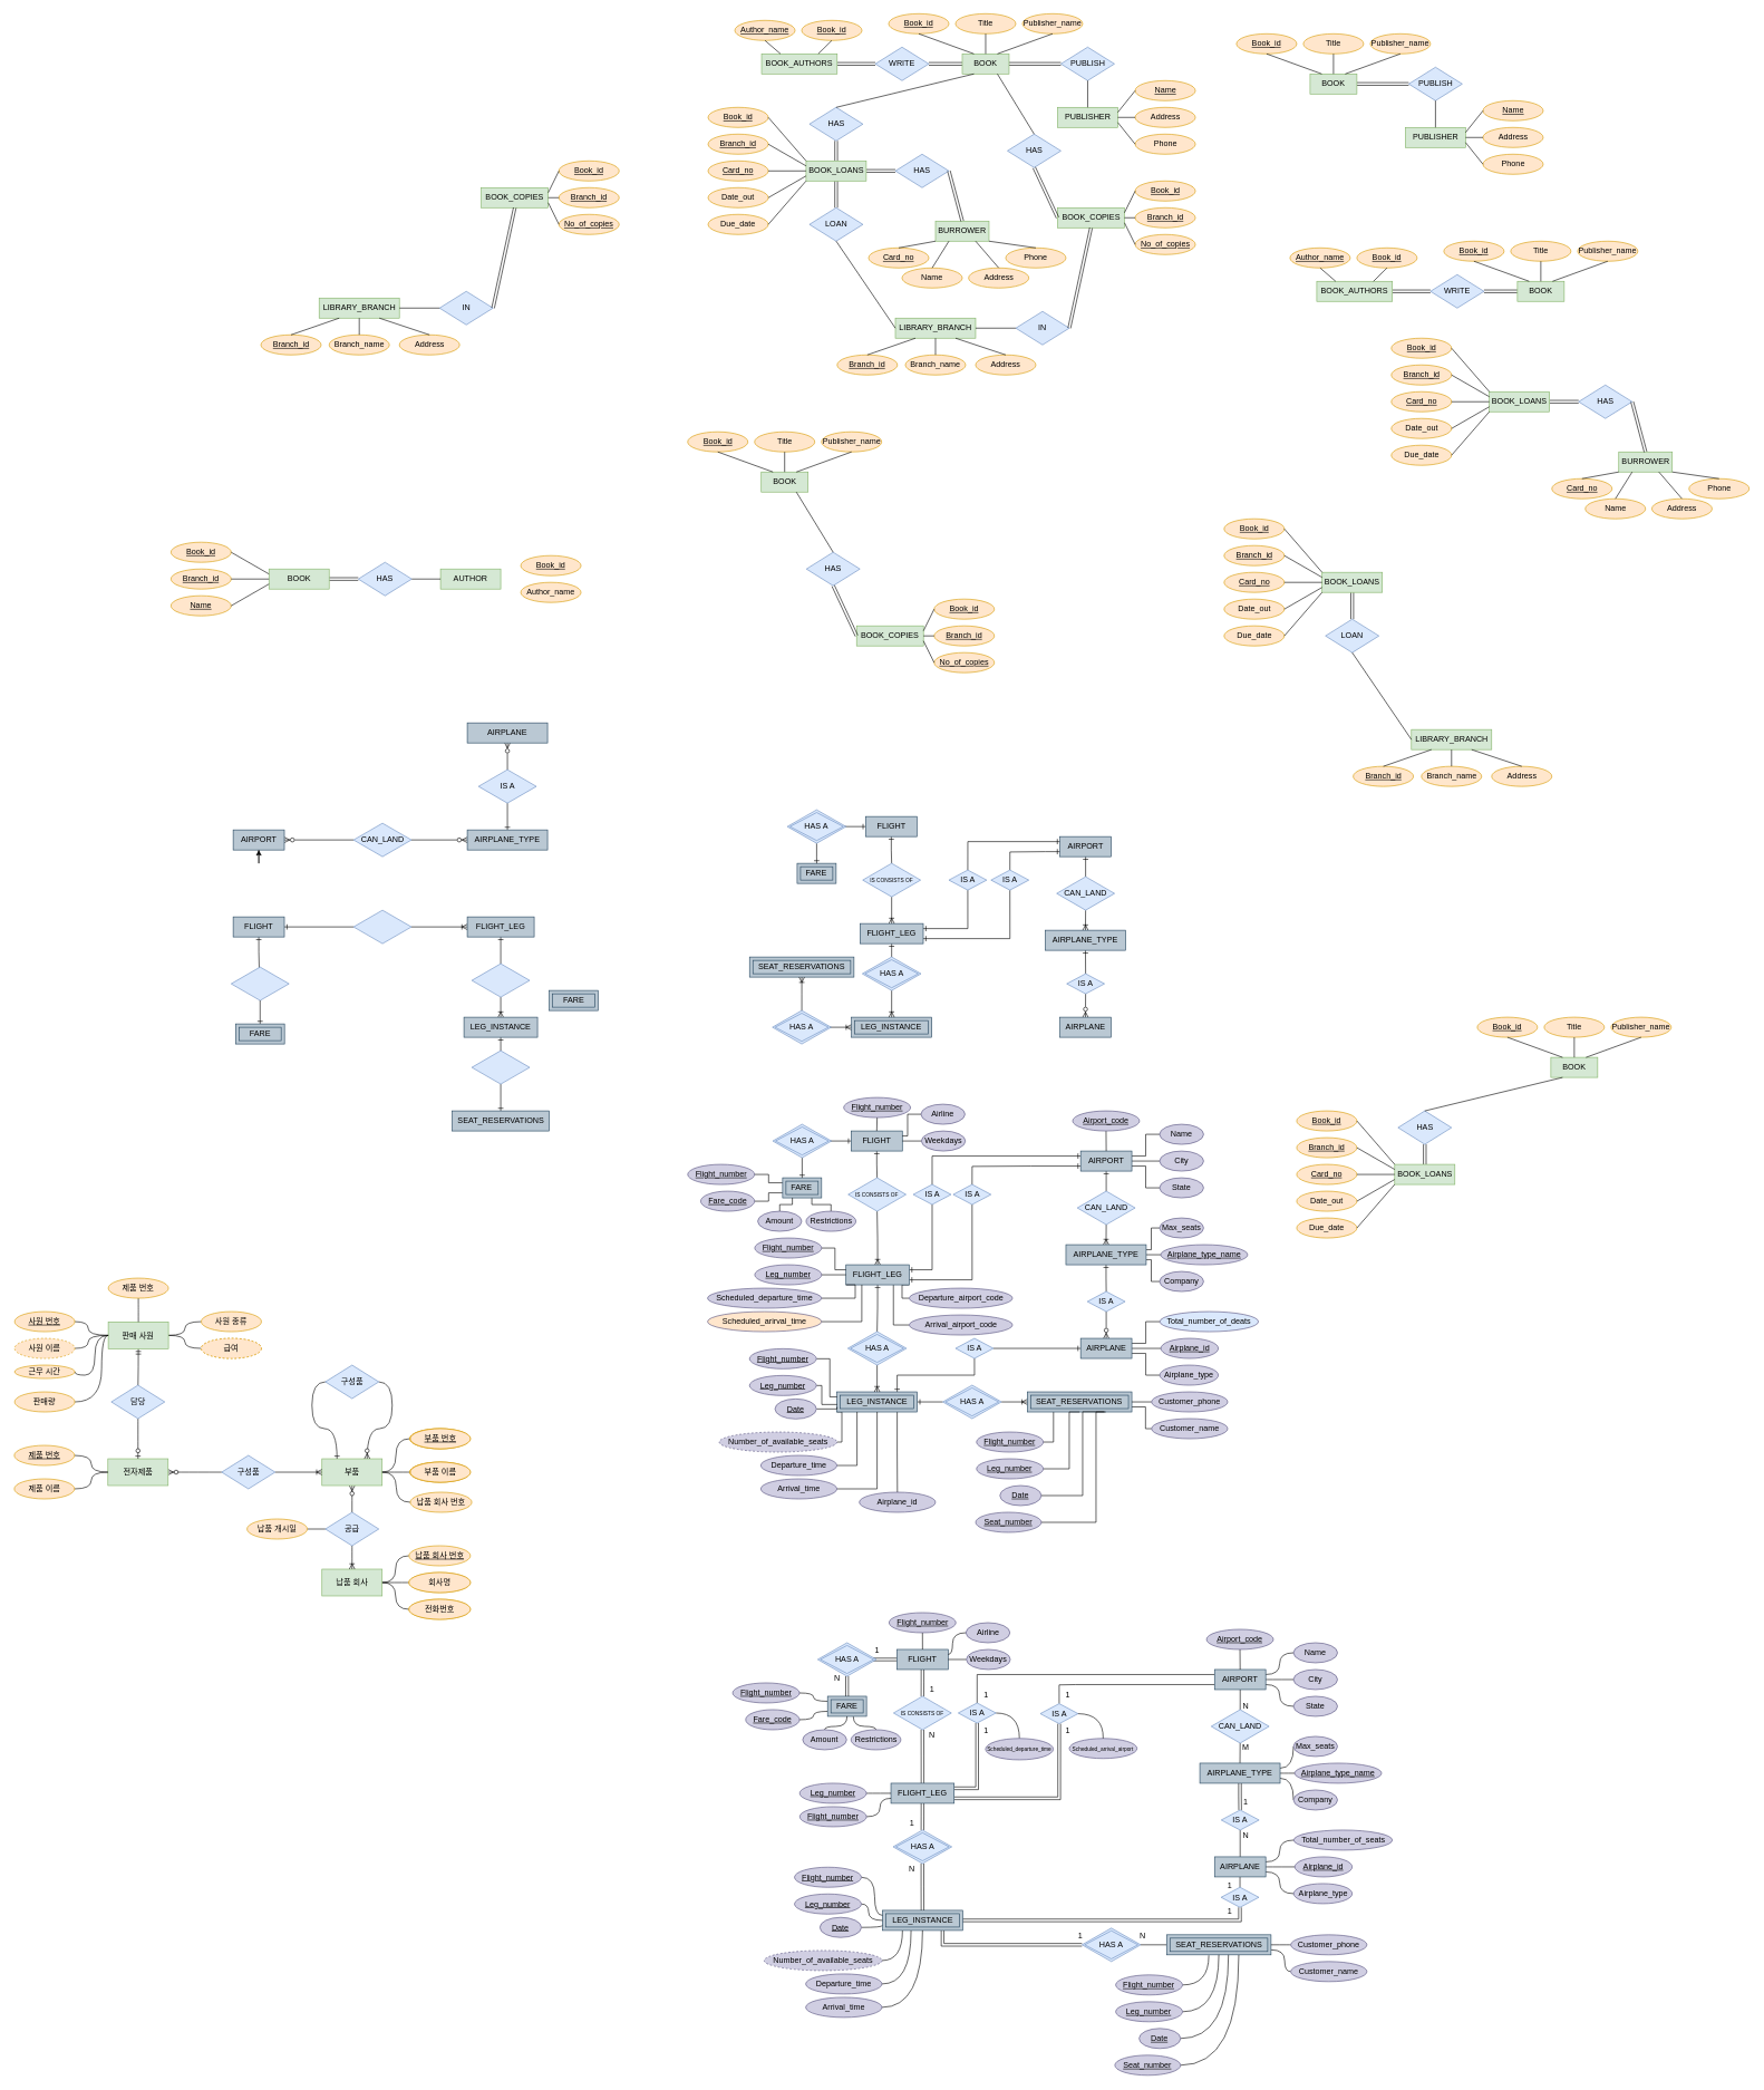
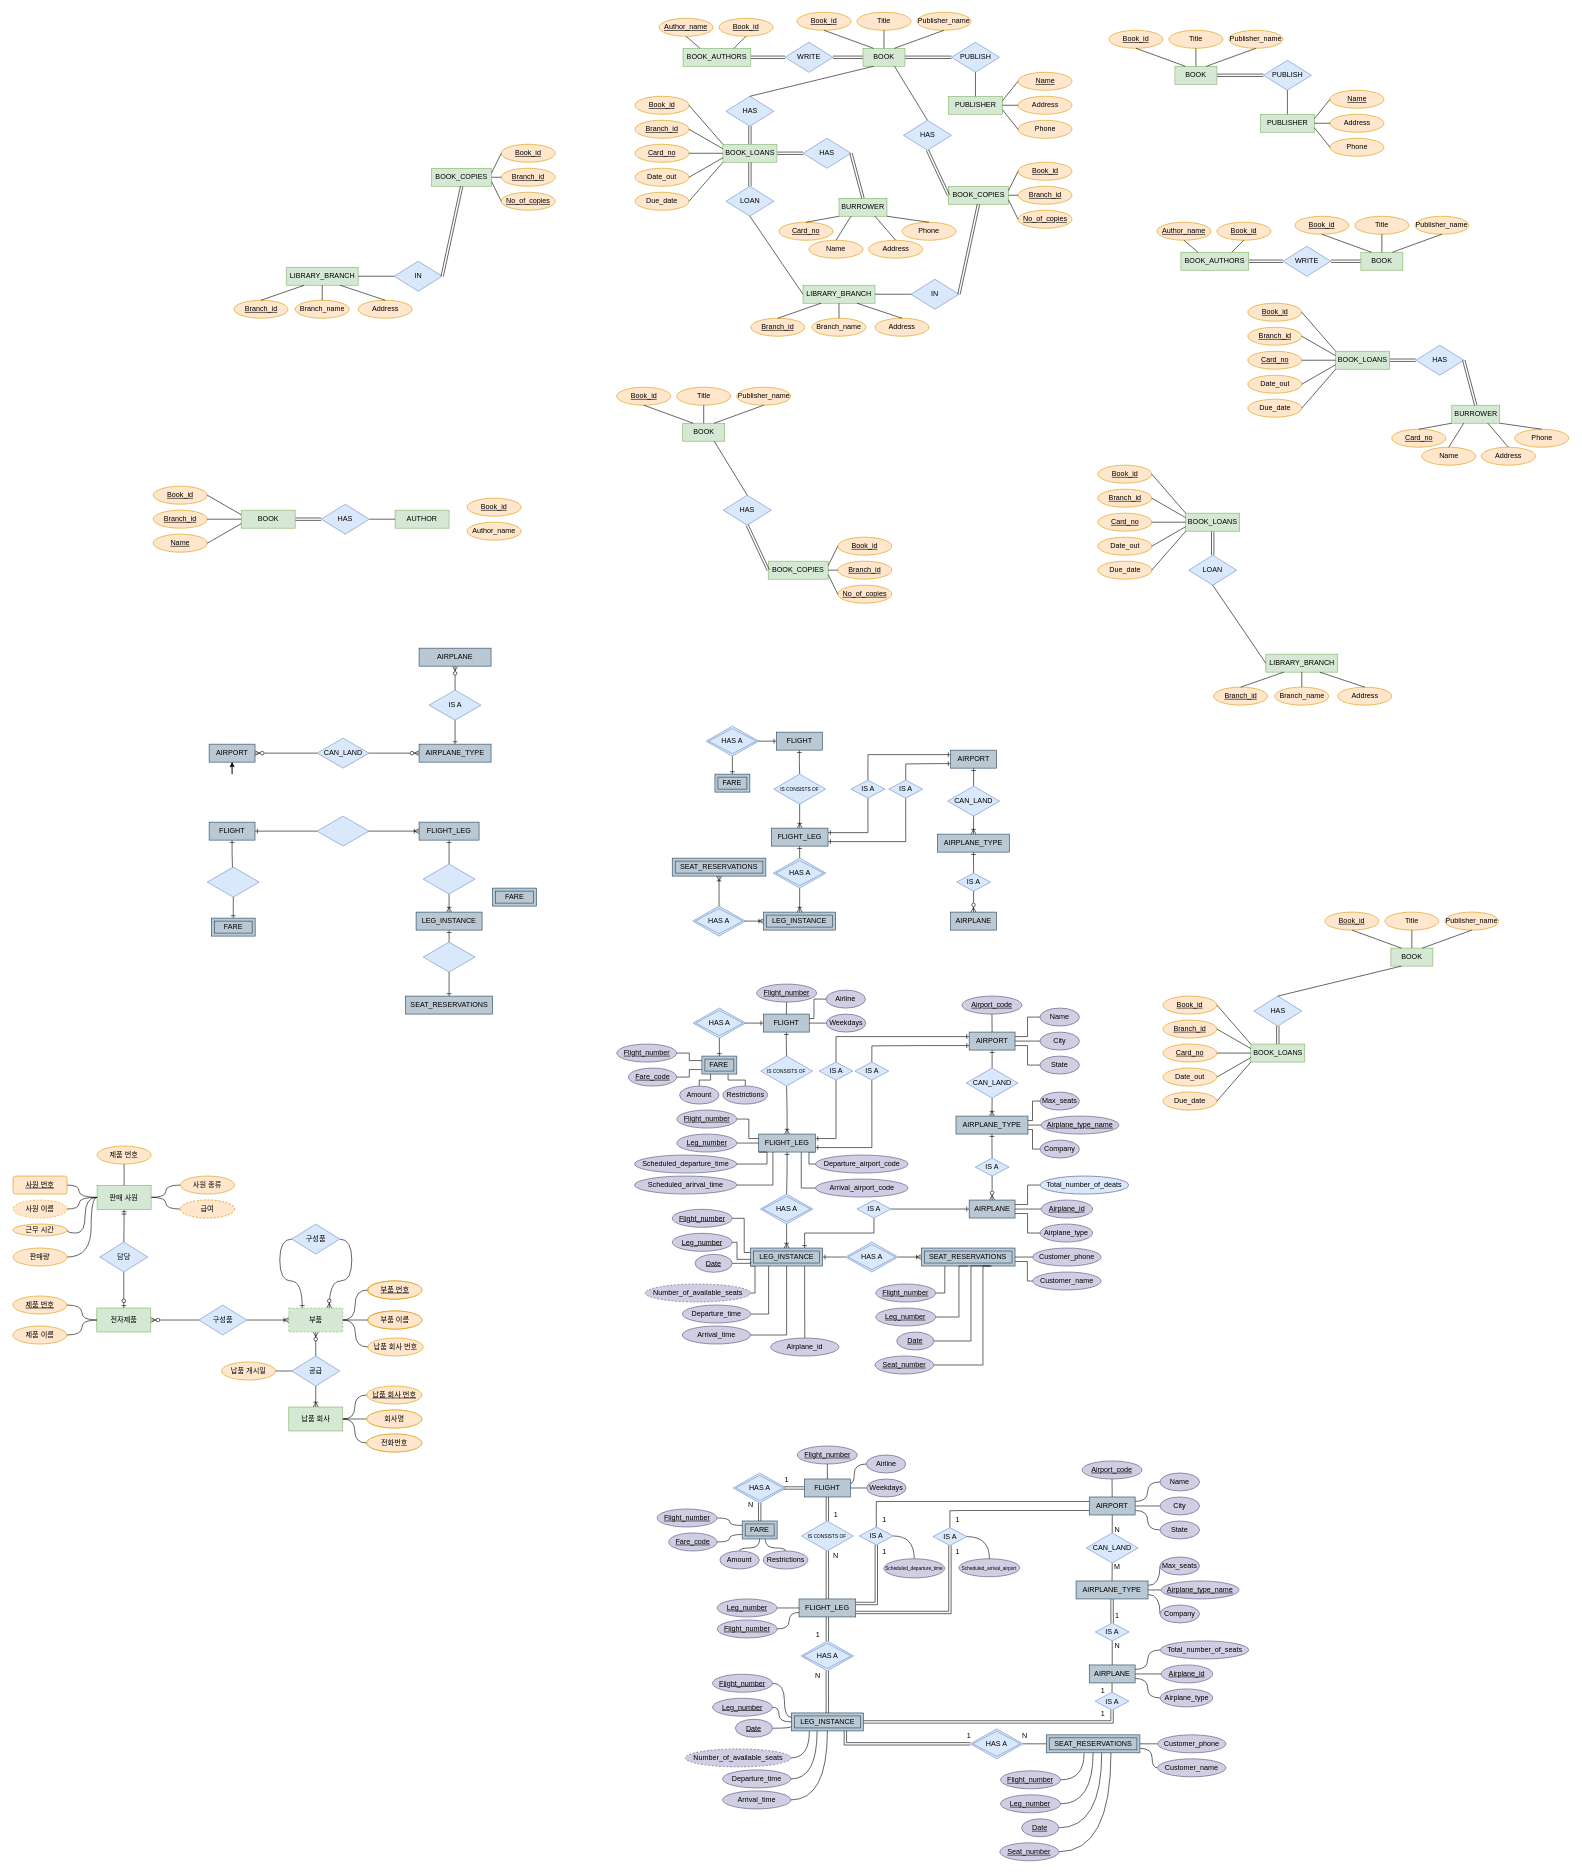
- <mxCell id="33" value="&lt;u&gt;사원 번호&lt;/u&gt;" style="ellipse;whiteSpace=wrap;html=1;fillColor=#ffe6cc;strokeColor=#d79b00;" parent="1" vertex="1"><mxGeometry x="21.25" y="1960" width="90" height="30" as="geometry" /></mxCell>
+ <mxCell id="33" value="&lt;u&gt;사원 번호&lt;/u&gt;" style="whiteSpace=wrap;html=1;fillColor=#ffe6cc;strokeColor=#d79b00;rounded=1;" parent="1" vertex="1"><mxGeometry x="21.25" y="1960" width="90" height="30" as="geometry" /></mxCell>
- <mxCell id="418" value="Scheduled_arirval_time" style="ellipse;whiteSpace=wrap;html=1;align=center;fontSize=12;fillColor=#ffe6cc;strokeColor=#56517e;" vertex="1" parent="1"><mxGeometry x="1057.14" y="1960" width="170.56" height="30" as="geometry" /></mxCell>
+ <mxCell id="418" value="Scheduled_arirval_time" style="ellipse;whiteSpace=wrap;html=1;align=center;fontSize=12;fillColor=#d0cee2;strokeColor=#56517e;" vertex="1" parent="1"><mxGeometry x="1057.14" y="1960" width="170.56" height="30" as="geometry" /></mxCell>
- <mxCell id="6" value="부품" style="rounded=0;whiteSpace=wrap;html=1;fillColor=#d5e8d4;strokeColor=#82b366;" parent="1" vertex="1"><mxGeometry x="480.75" y="2180" width="90" height="40" as="geometry" /></mxCell>
+ <mxCell id="6" value="부품" style="rounded=0;whiteSpace=wrap;html=1;fillColor=#d5e8d4;strokeColor=#82b366;dashed=1;" parent="1" vertex="1"><mxGeometry x="480.75" y="2180" width="90" height="40" as="geometry" /></mxCell>
